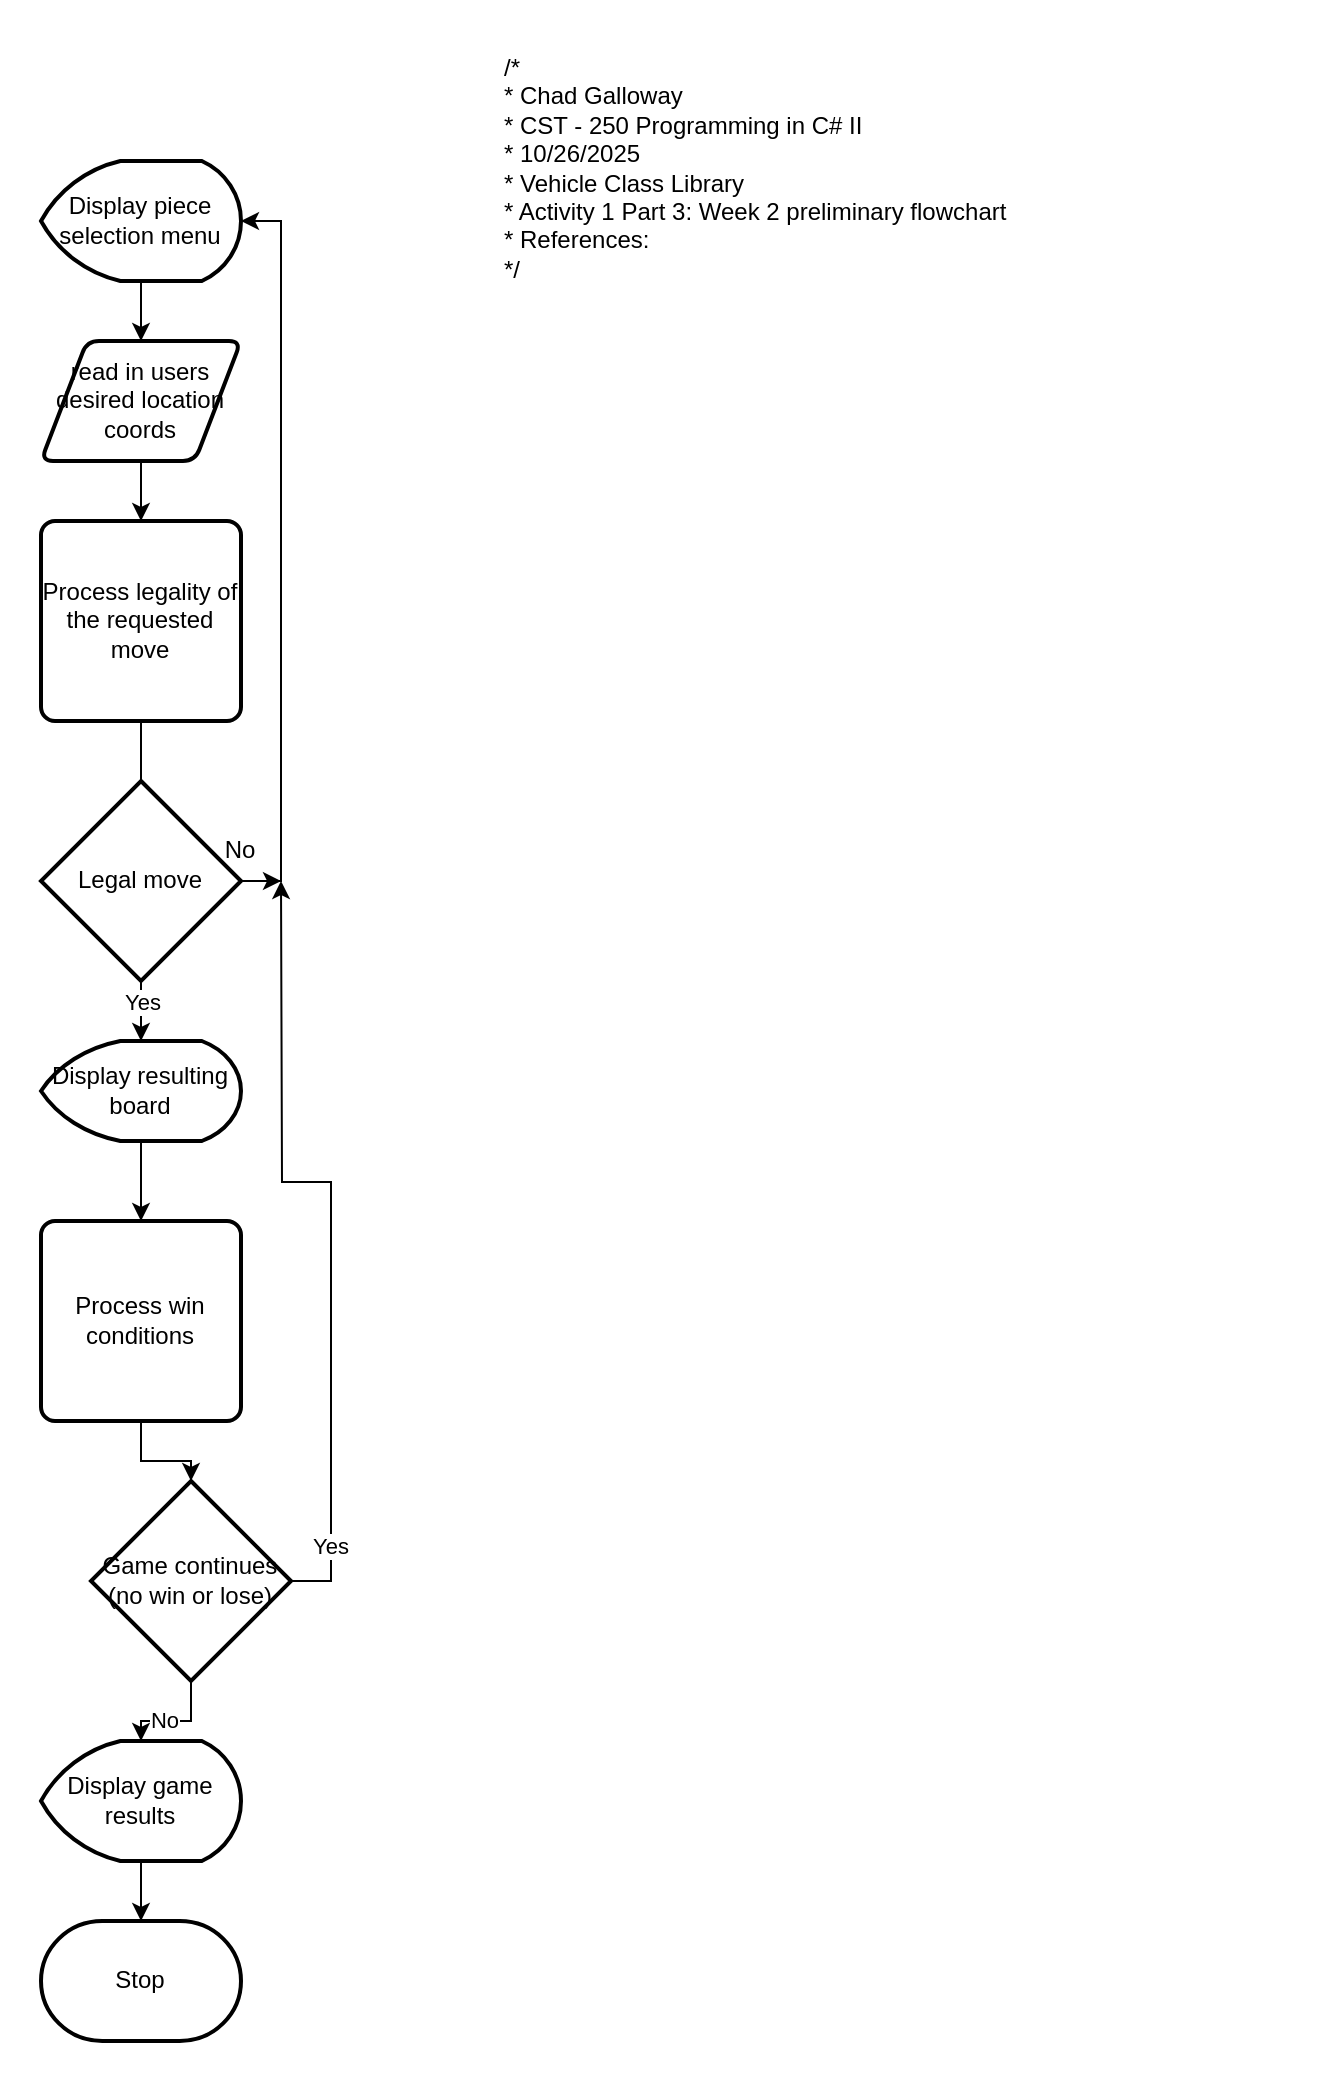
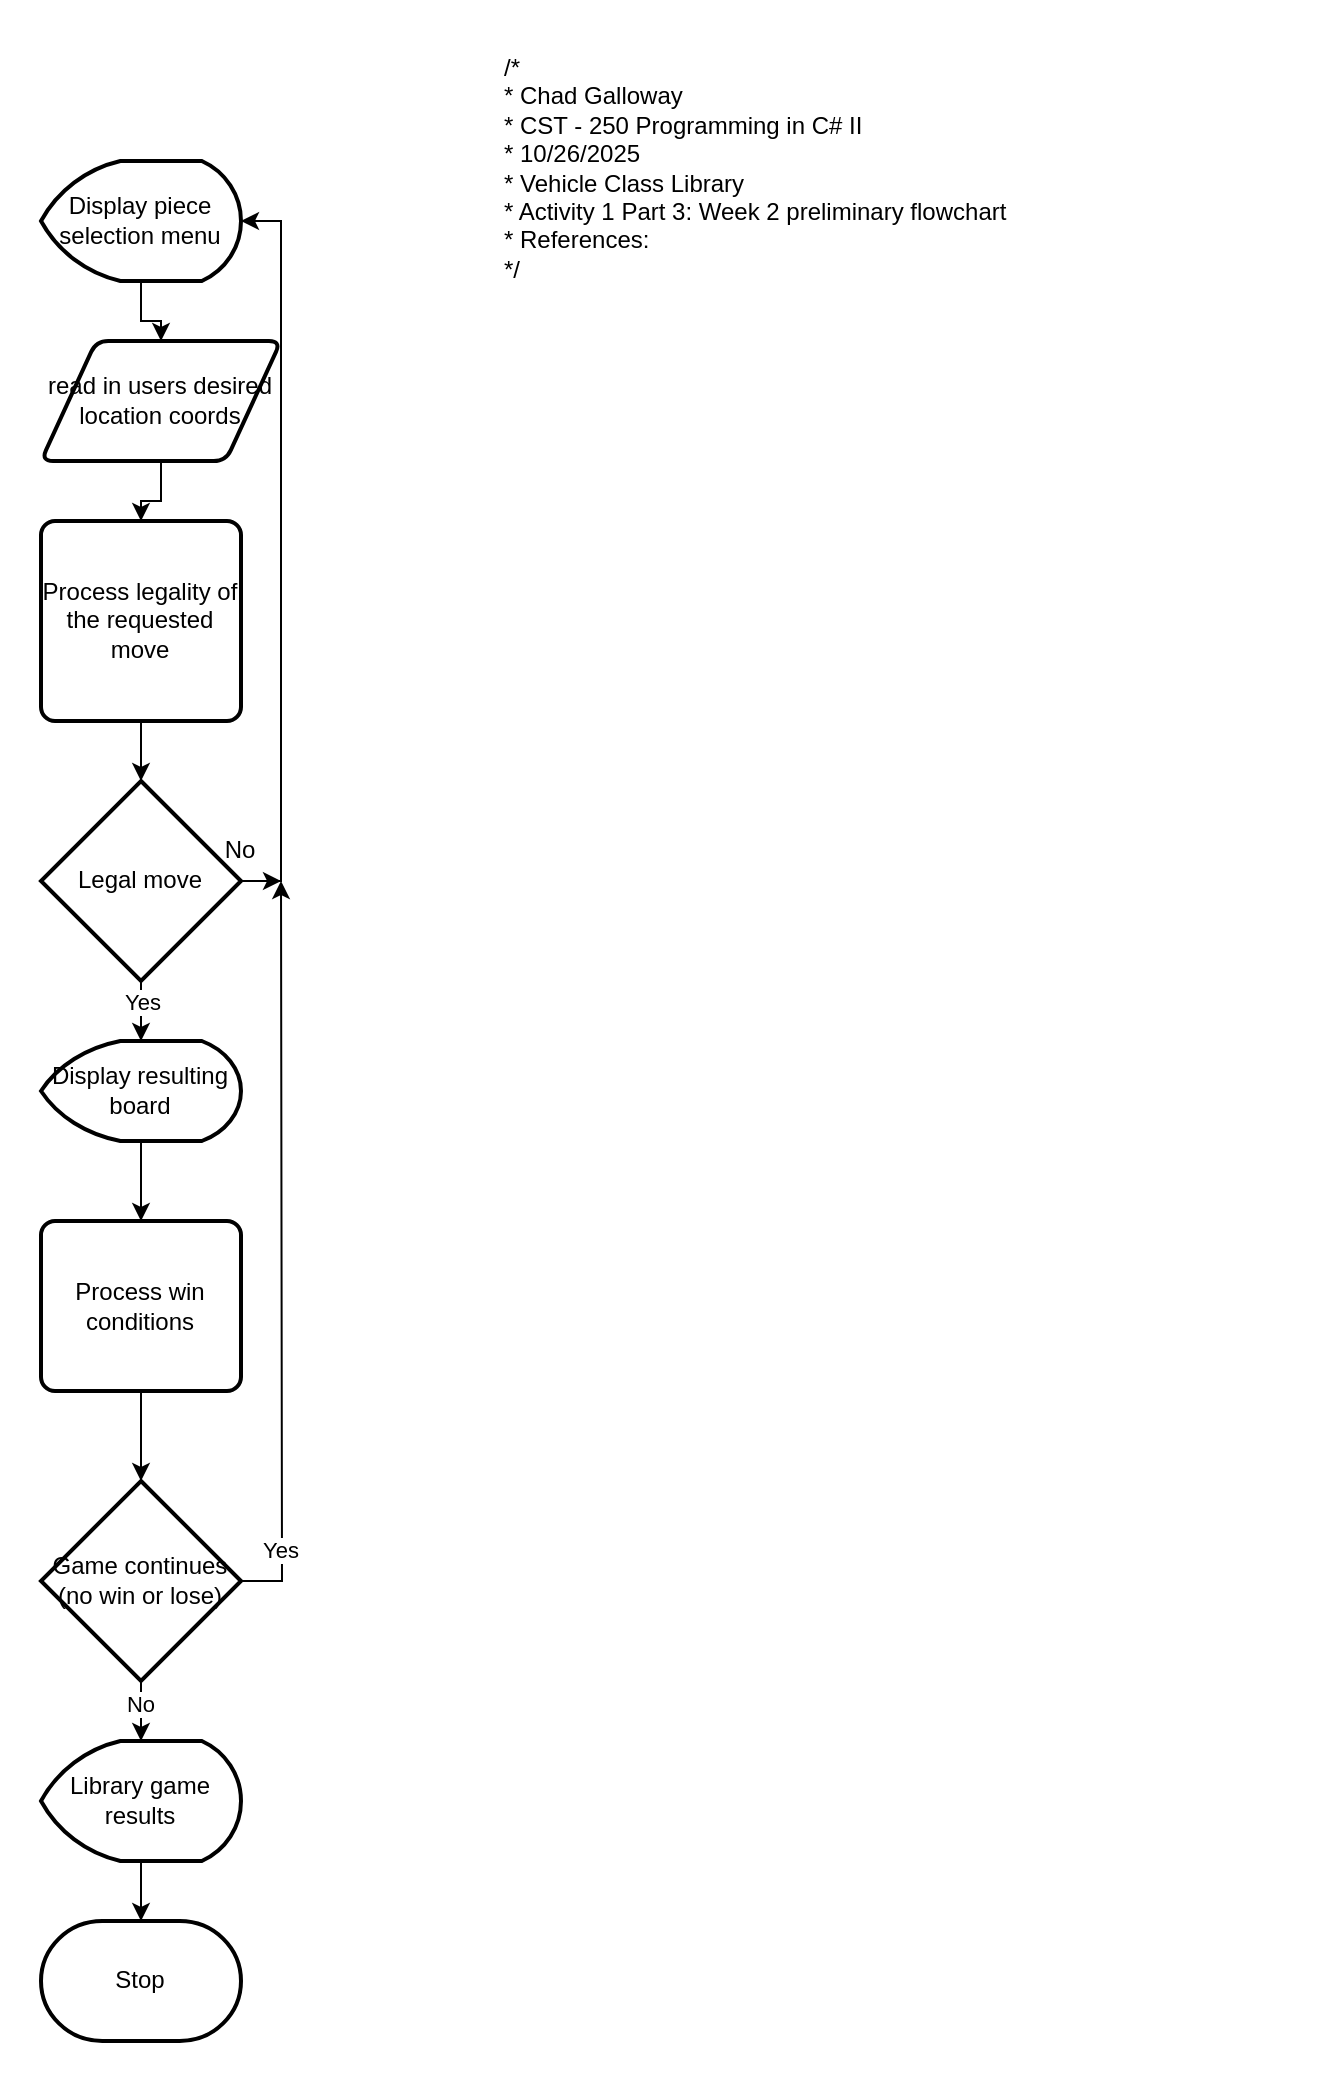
- <mxCell id="3" value="read in users desired location coords" style="shape=parallelogram;html=1;strokeWidth=2;perimeter=parallelogramPerimeter;whiteSpace=wrap;rounded=1;arcSize=12;size=0.23;" vertex="1" parent="1"><mxGeometry x="20" y="170" width="100" height="60" as="geometry" /></mxCell>
+ <mxCell id="3" value="read in users desired location coords" style="shape=parallelogram;html=1;strokeWidth=2;perimeter=parallelogramPerimeter;whiteSpace=wrap;rounded=1;arcSize=12;size=0.23;" vertex="1" parent="1"><mxGeometry x="20" y="170" width="120" height="60" as="geometry" /></mxCell>
- <mxCell id="6" value="" style="edgeStyle=orthogonalEdgeStyle;rounded=0;orthogonalLoop=1;jettySize=auto;html=1;endArrow=none;" edge="1" parent="1" source="7" target="11"><mxGeometry relative="1" as="geometry" /></mxCell>
+ <mxCell id="6" value="" style="edgeStyle=orthogonalEdgeStyle;rounded=0;orthogonalLoop=1;jettySize=auto;html=1;" edge="1" parent="1" source="7" target="11"><mxGeometry relative="1" as="geometry" /></mxCell>
- <mxCell id="16" value="Process win conditions" style="rounded=1;whiteSpace=wrap;html=1;absoluteArcSize=1;arcSize=14;strokeWidth=2;" vertex="1" parent="1"><mxGeometry x="20" y="610" width="100" height="100" as="geometry" /></mxCell>
+ <mxCell id="16" value="Process win conditions" style="rounded=1;whiteSpace=wrap;html=1;absoluteArcSize=1;arcSize=14;strokeWidth=2;" vertex="1" parent="1"><mxGeometry x="20" y="610" width="100" height="85" as="geometry" /></mxCell>
- <mxCell id="24" value="Game continues (no win or lose)" style="strokeWidth=2;html=1;shape=mxgraph.flowchart.decision;whiteSpace=wrap;" vertex="1" parent="1"><mxGeometry x="45" y="740" width="100" height="100" as="geometry" /></mxCell>
+ <mxCell id="24" value="Game continues (no win or lose)" style="strokeWidth=2;html=1;shape=mxgraph.flowchart.decision;whiteSpace=wrap;" vertex="1" parent="1"><mxGeometry x="20" y="740" width="100" height="100" as="geometry" /></mxCell>
- <mxCell id="18" value="Display game results" style="strokeWidth=2;html=1;shape=mxgraph.flowchart.display;whiteSpace=wrap;" vertex="1" parent="1"><mxGeometry x="20" y="870" width="100" height="60" as="geometry" /></mxCell>
+ <mxCell id="18" value="Library game results" style="strokeWidth=2;html=1;shape=mxgraph.flowchart.display;whiteSpace=wrap;" vertex="1" parent="1"><mxGeometry x="20" y="870" width="100" height="60" as="geometry" /></mxCell>
